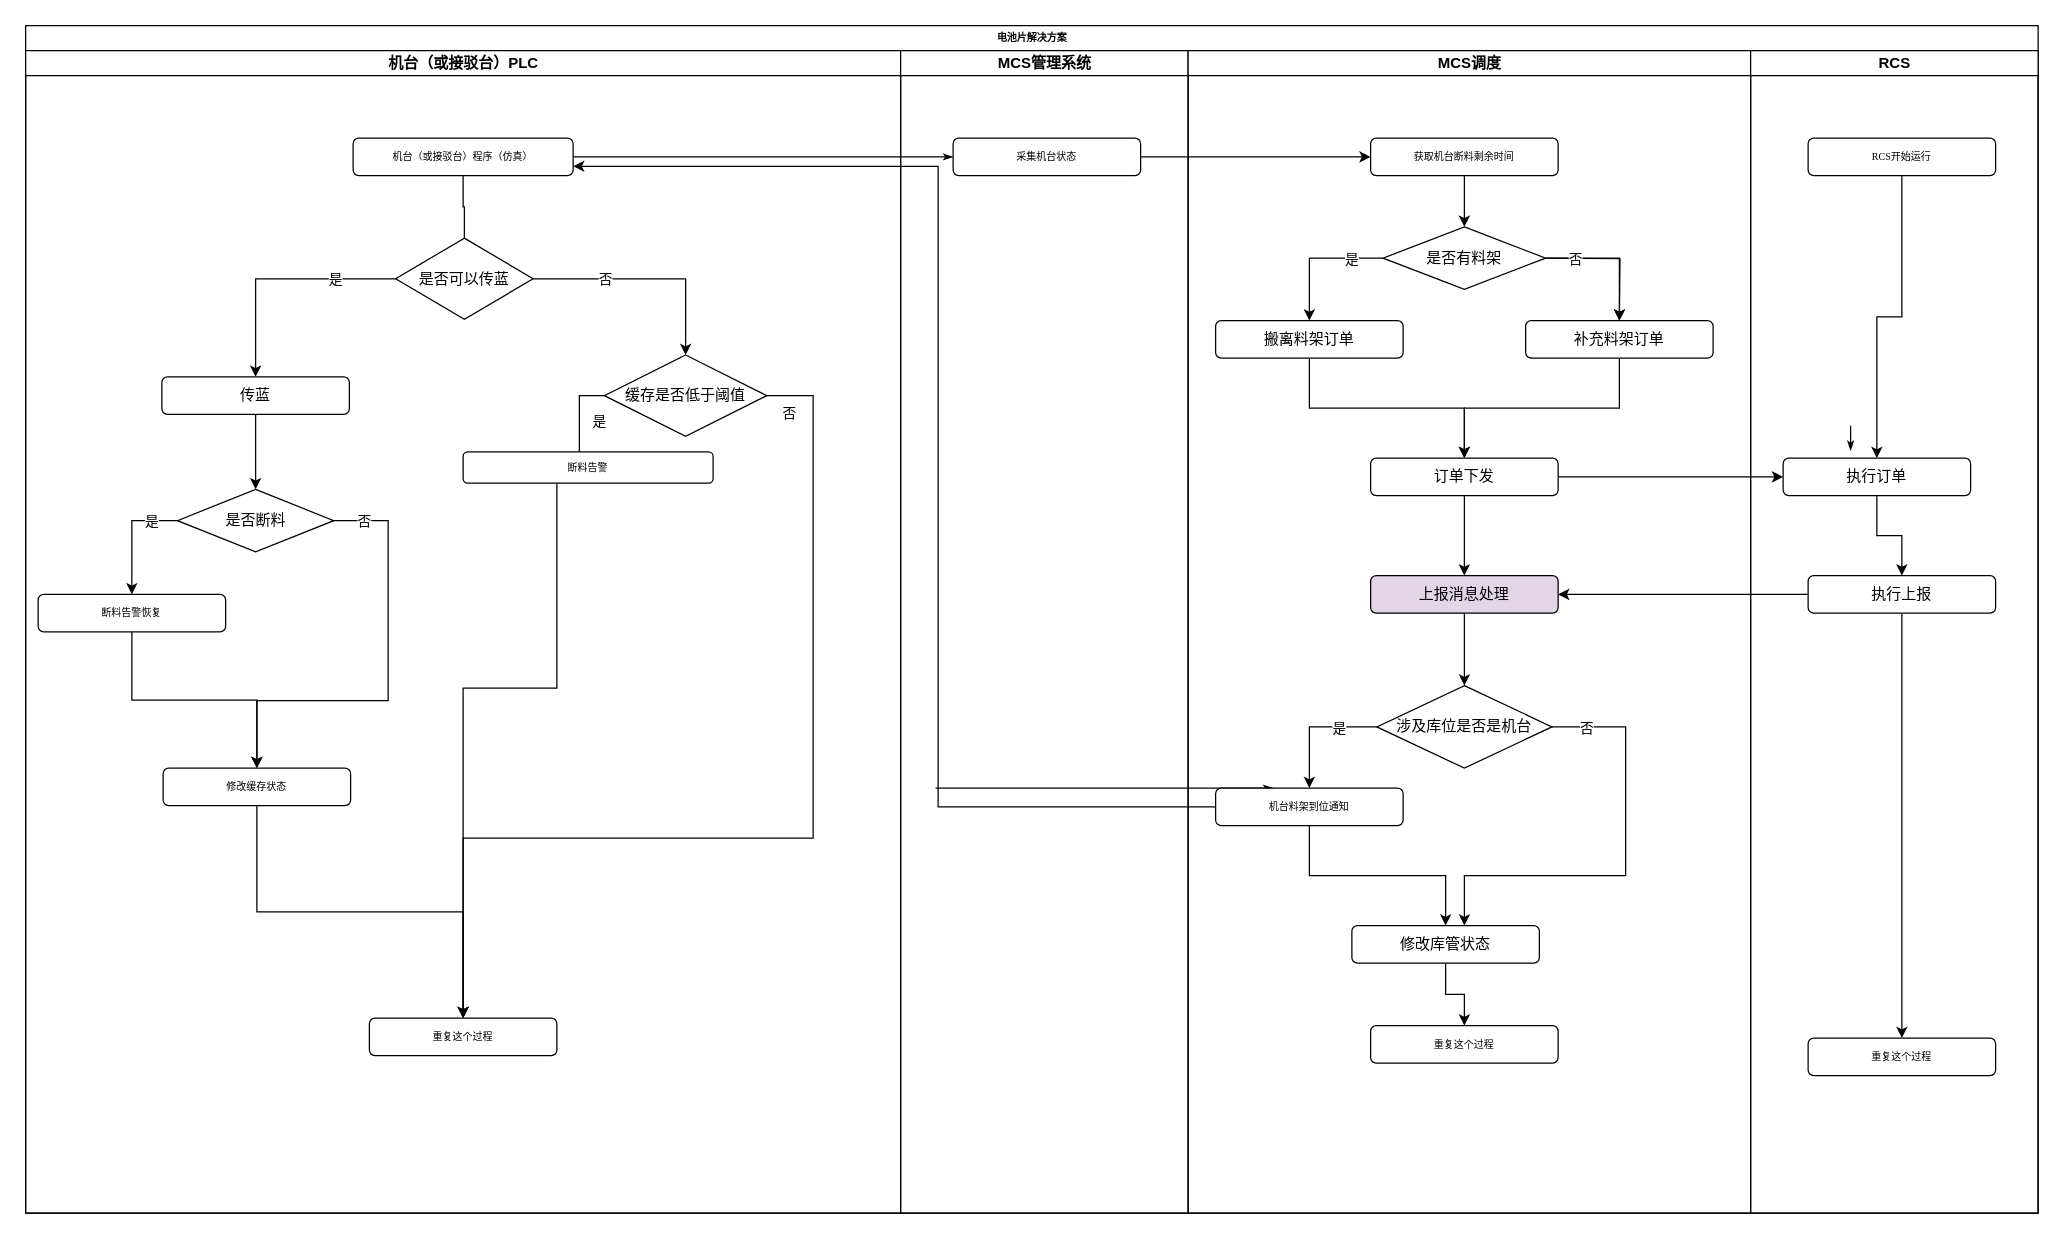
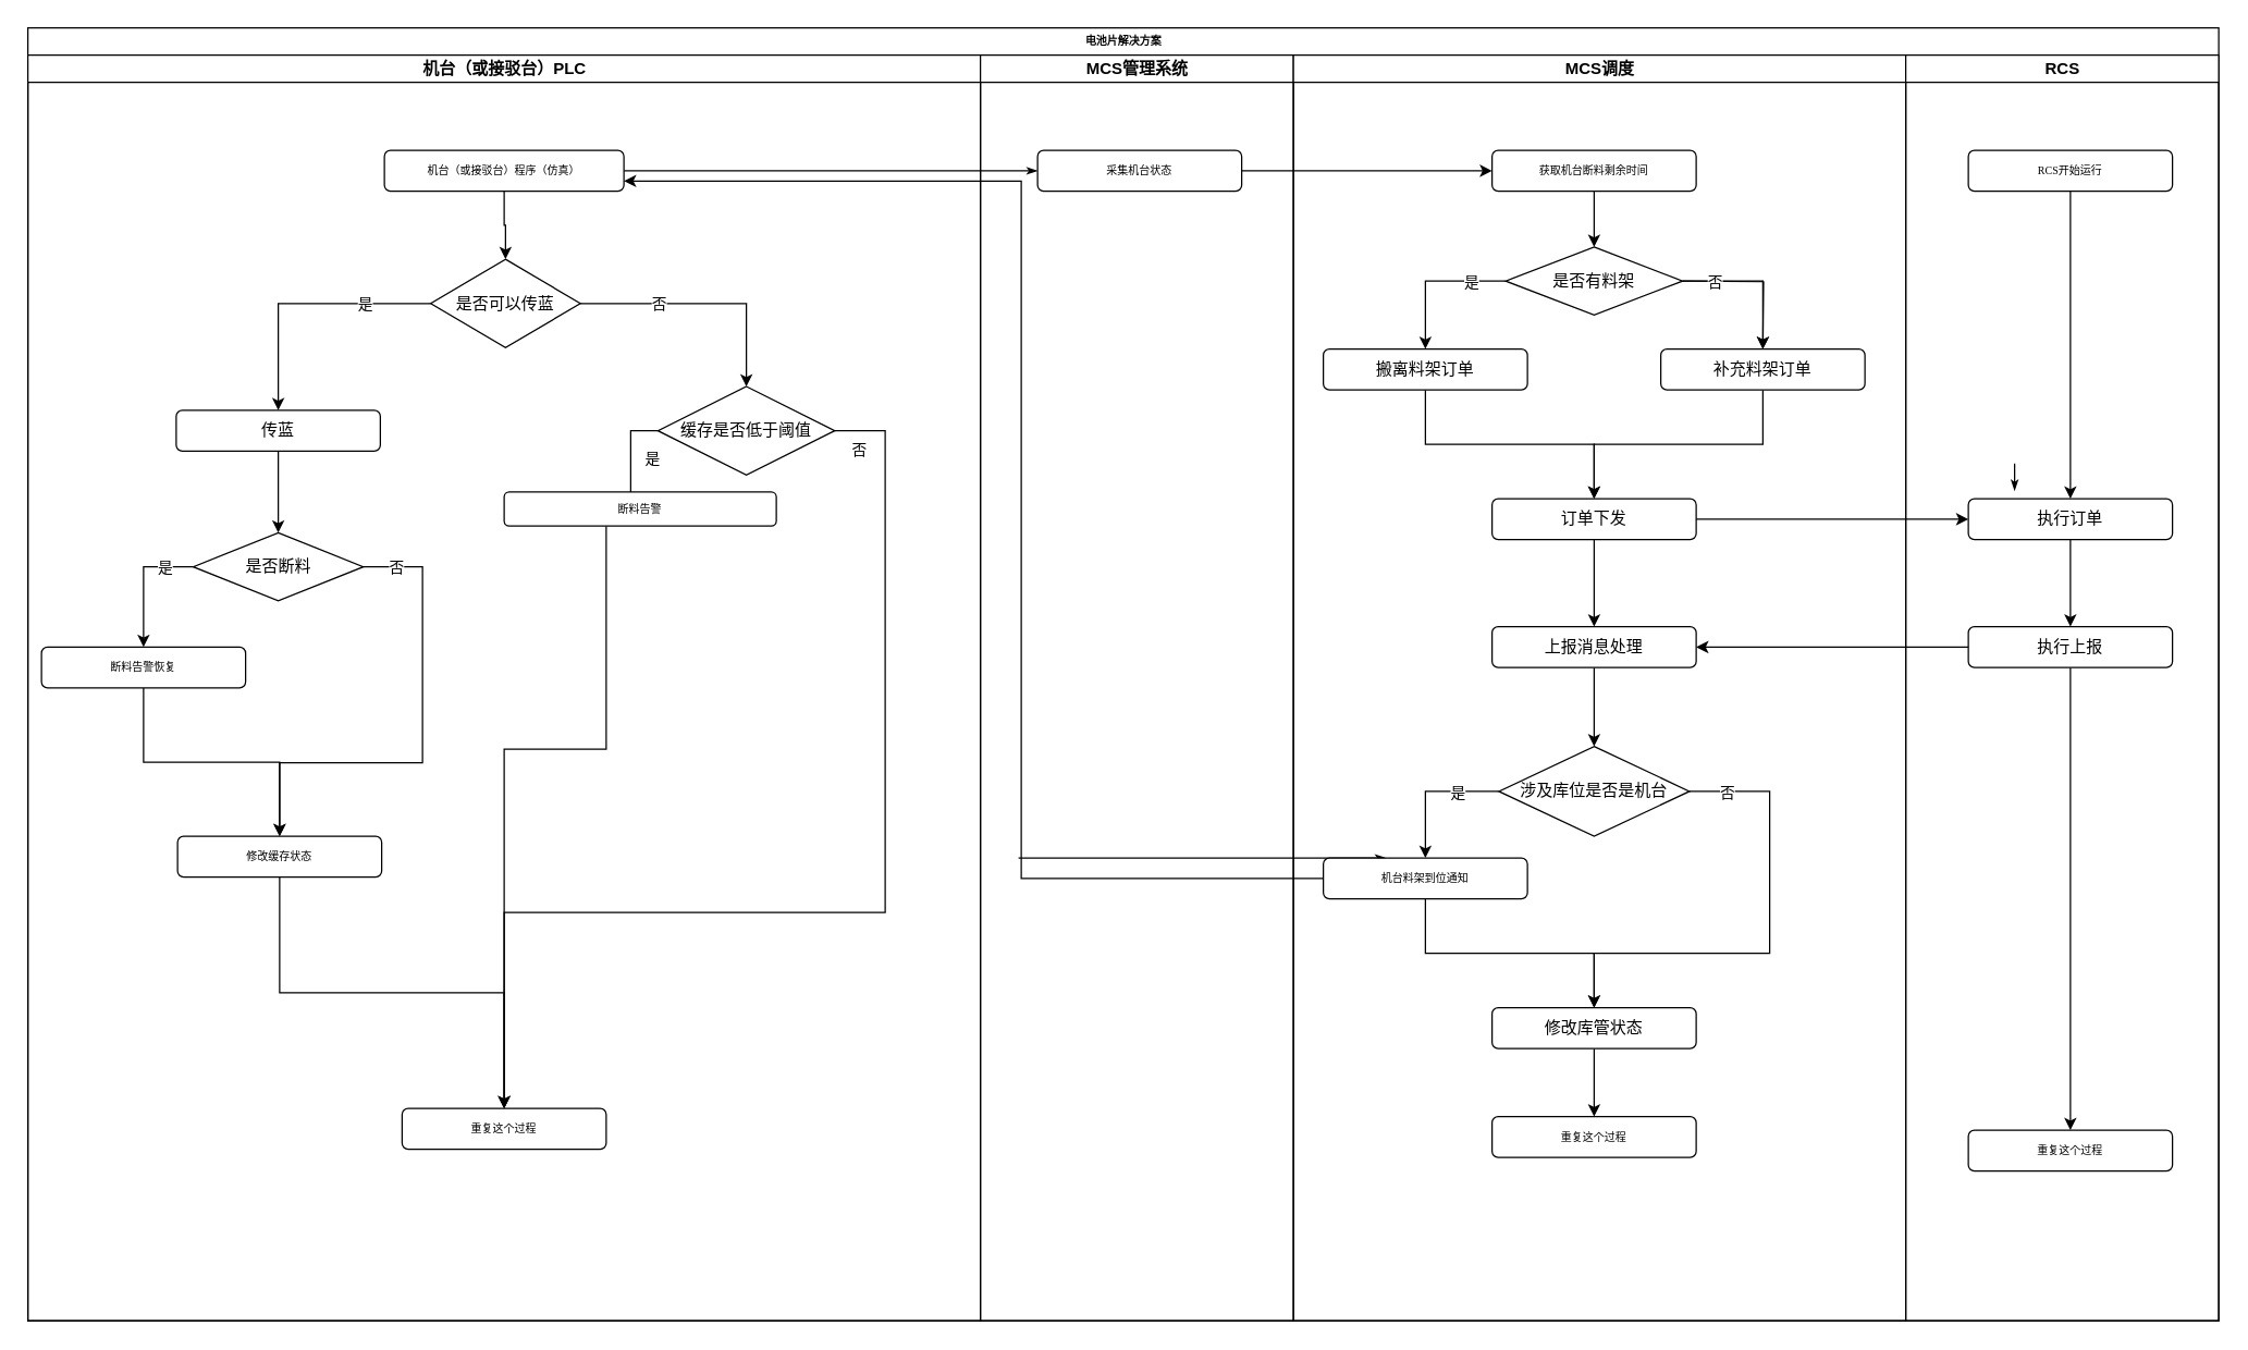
- <mxCell id="7" style="edgeStyle=orthogonalEdgeStyle;rounded=0;orthogonalLoop=1;jettySize=auto;html=1;exitX=0.5;exitY=1;exitDx=0;exitDy=0;endArrow=none;" edge="1" parent="6" source="8" target="20"><mxGeometry relative="1" as="geometry" /></mxCell>
+ <mxCell id="7" style="edgeStyle=orthogonalEdgeStyle;rounded=0;orthogonalLoop=1;jettySize=auto;html=1;exitX=0.5;exitY=1;exitDx=0;exitDy=0;" edge="1" parent="6" source="8" target="20"><mxGeometry relative="1" as="geometry" /></mxCell>
- <mxCell id="65" value="执行订单" style="rounded=1;whiteSpace=wrap;html=1;" vertex="1" parent="62"><mxGeometry x="26" y="326" width="150" height="30" as="geometry" /></mxCell>
+ <mxCell id="65" value="执行订单" style="rounded=1;whiteSpace=wrap;html=1;" vertex="1" parent="62"><mxGeometry x="46" y="326" width="150" height="30" as="geometry" /></mxCell>
- <mxCell id="53" value="上报消息处理" style="rounded=1;whiteSpace=wrap;html=1;fillColor=#e1d5e7;" vertex="1" parent="35"><mxGeometry x="146" y="420" width="150" height="30" as="geometry" /></mxCell>
+ <mxCell id="53" value="上报消息处理" style="rounded=1;whiteSpace=wrap;html=1;" vertex="1" parent="35"><mxGeometry x="146" y="420" width="150" height="30" as="geometry" /></mxCell>
- <mxCell id="49" value="修改库管状态" style="rounded=1;whiteSpace=wrap;html=1;" vertex="1" parent="35"><mxGeometry x="131" y="700" width="150" height="30" as="geometry" /></mxCell>
+ <mxCell id="49" value="修改库管状态" style="rounded=1;whiteSpace=wrap;html=1;" vertex="1" parent="35"><mxGeometry x="146" y="700" width="150" height="30" as="geometry" /></mxCell>
